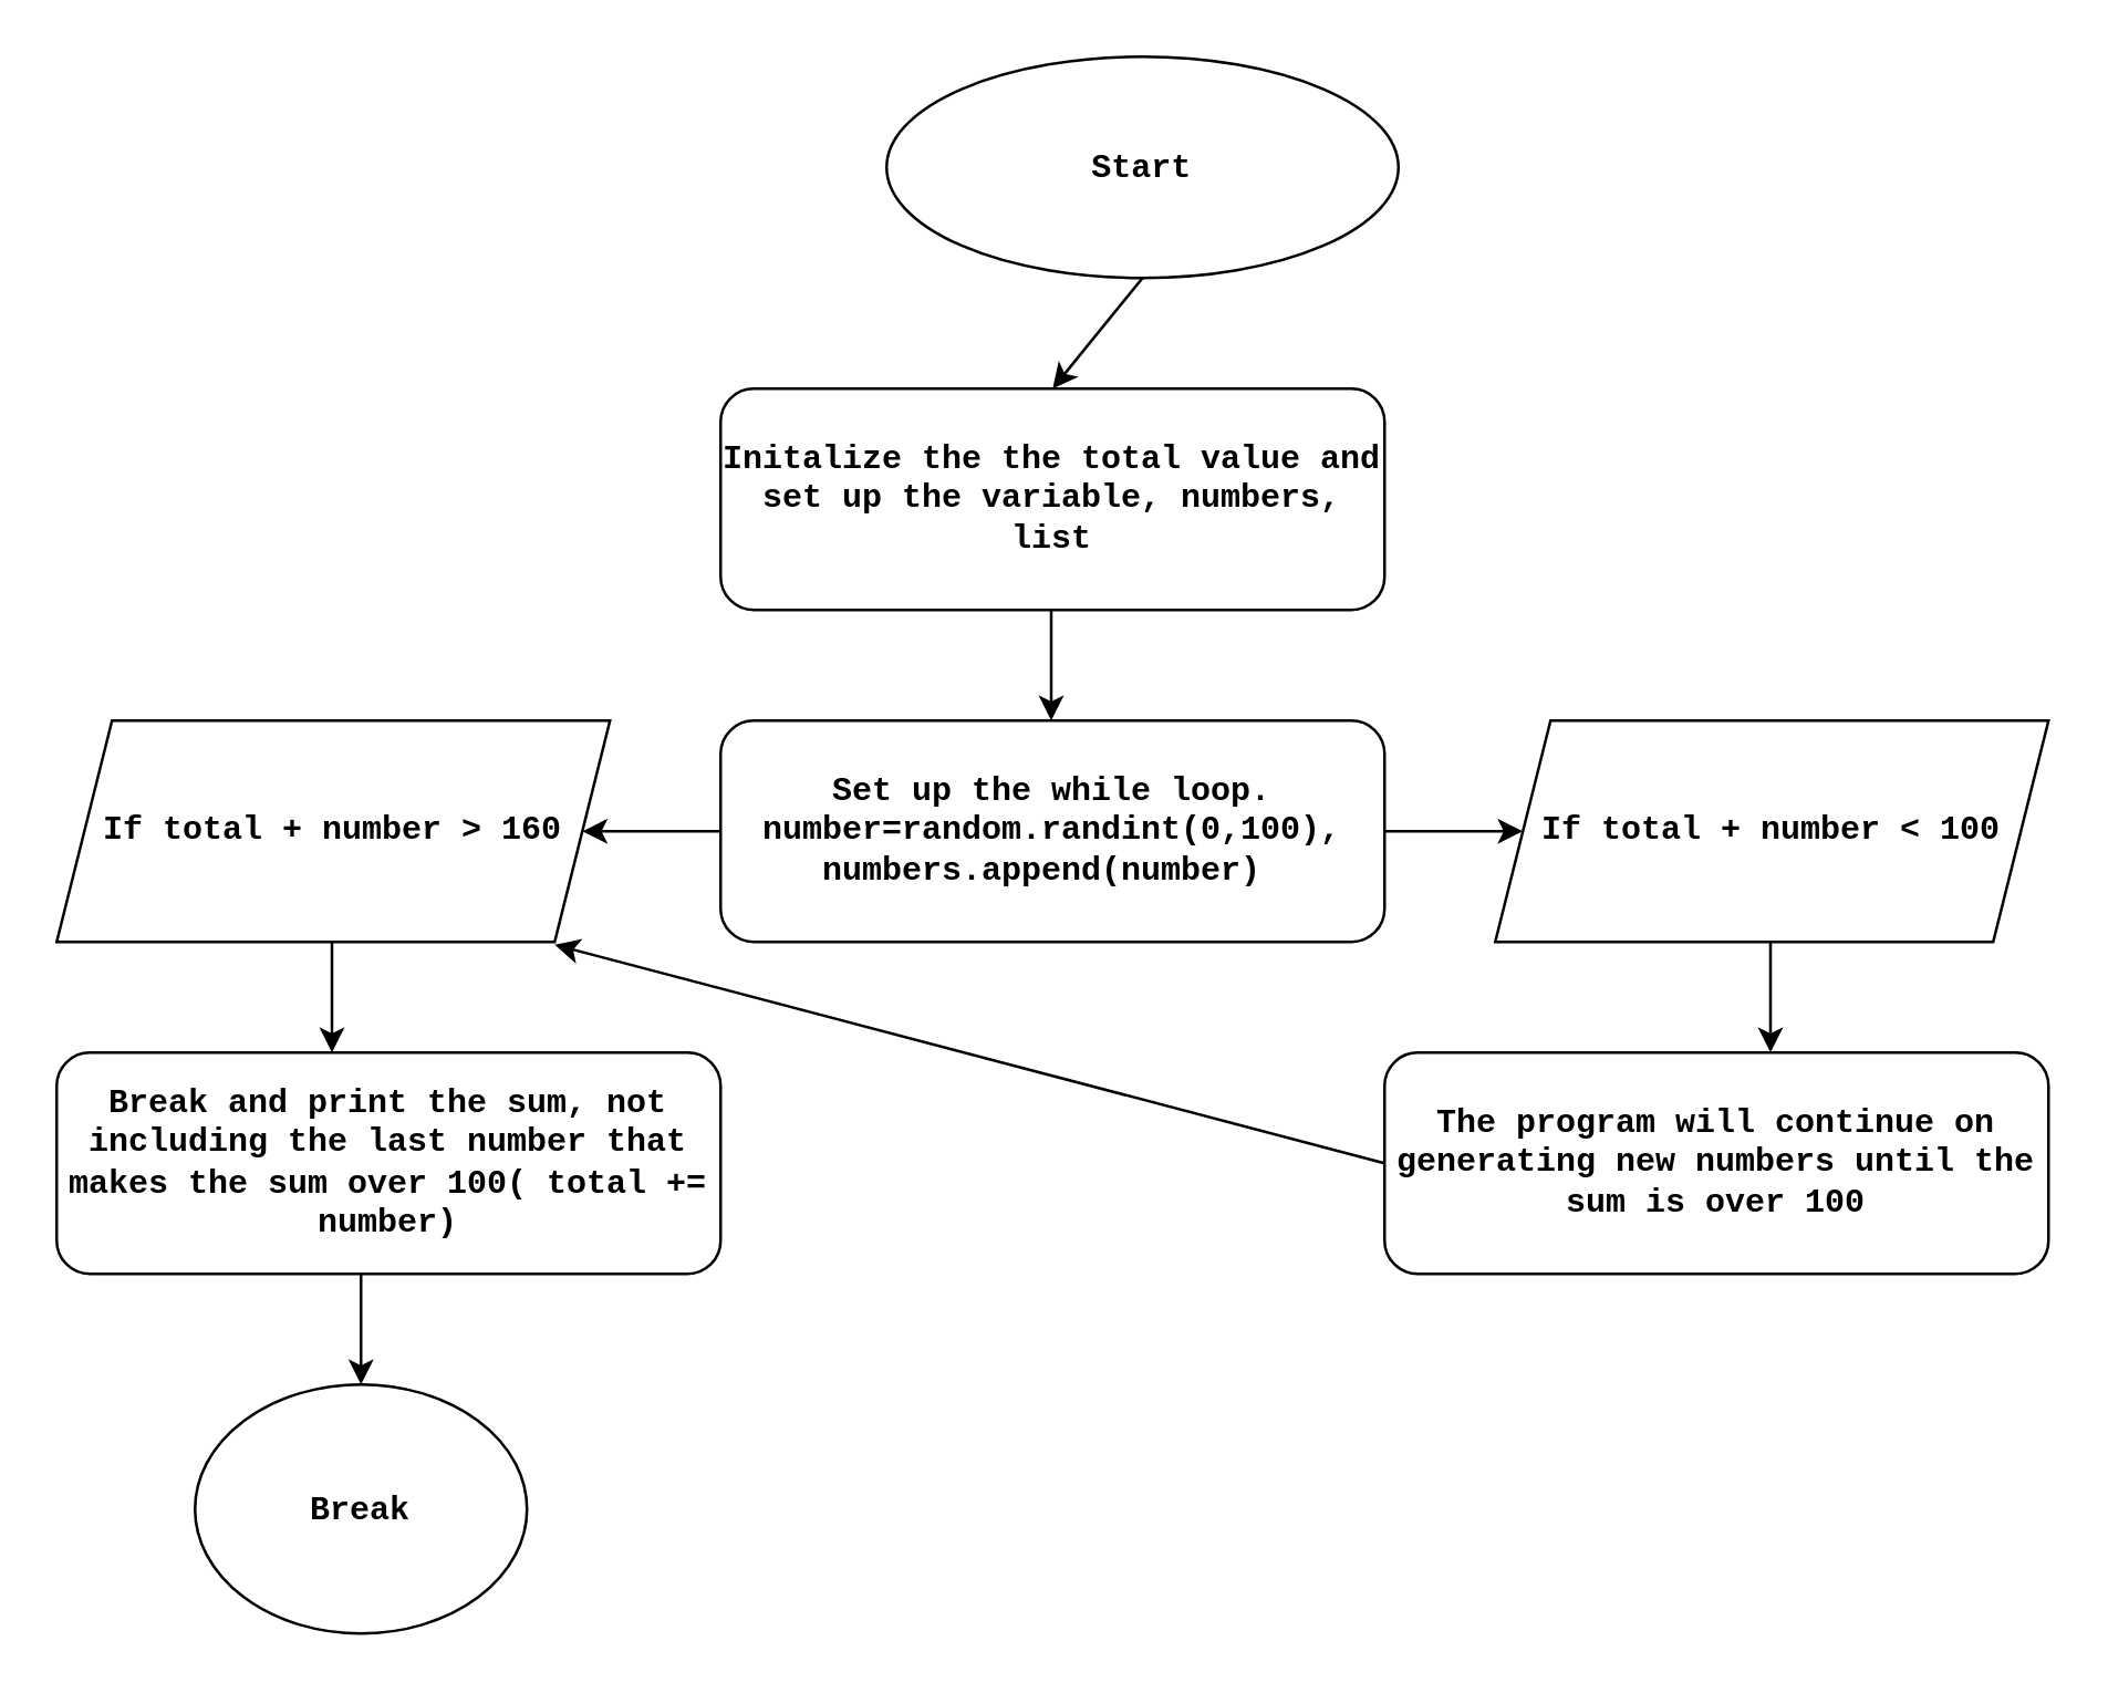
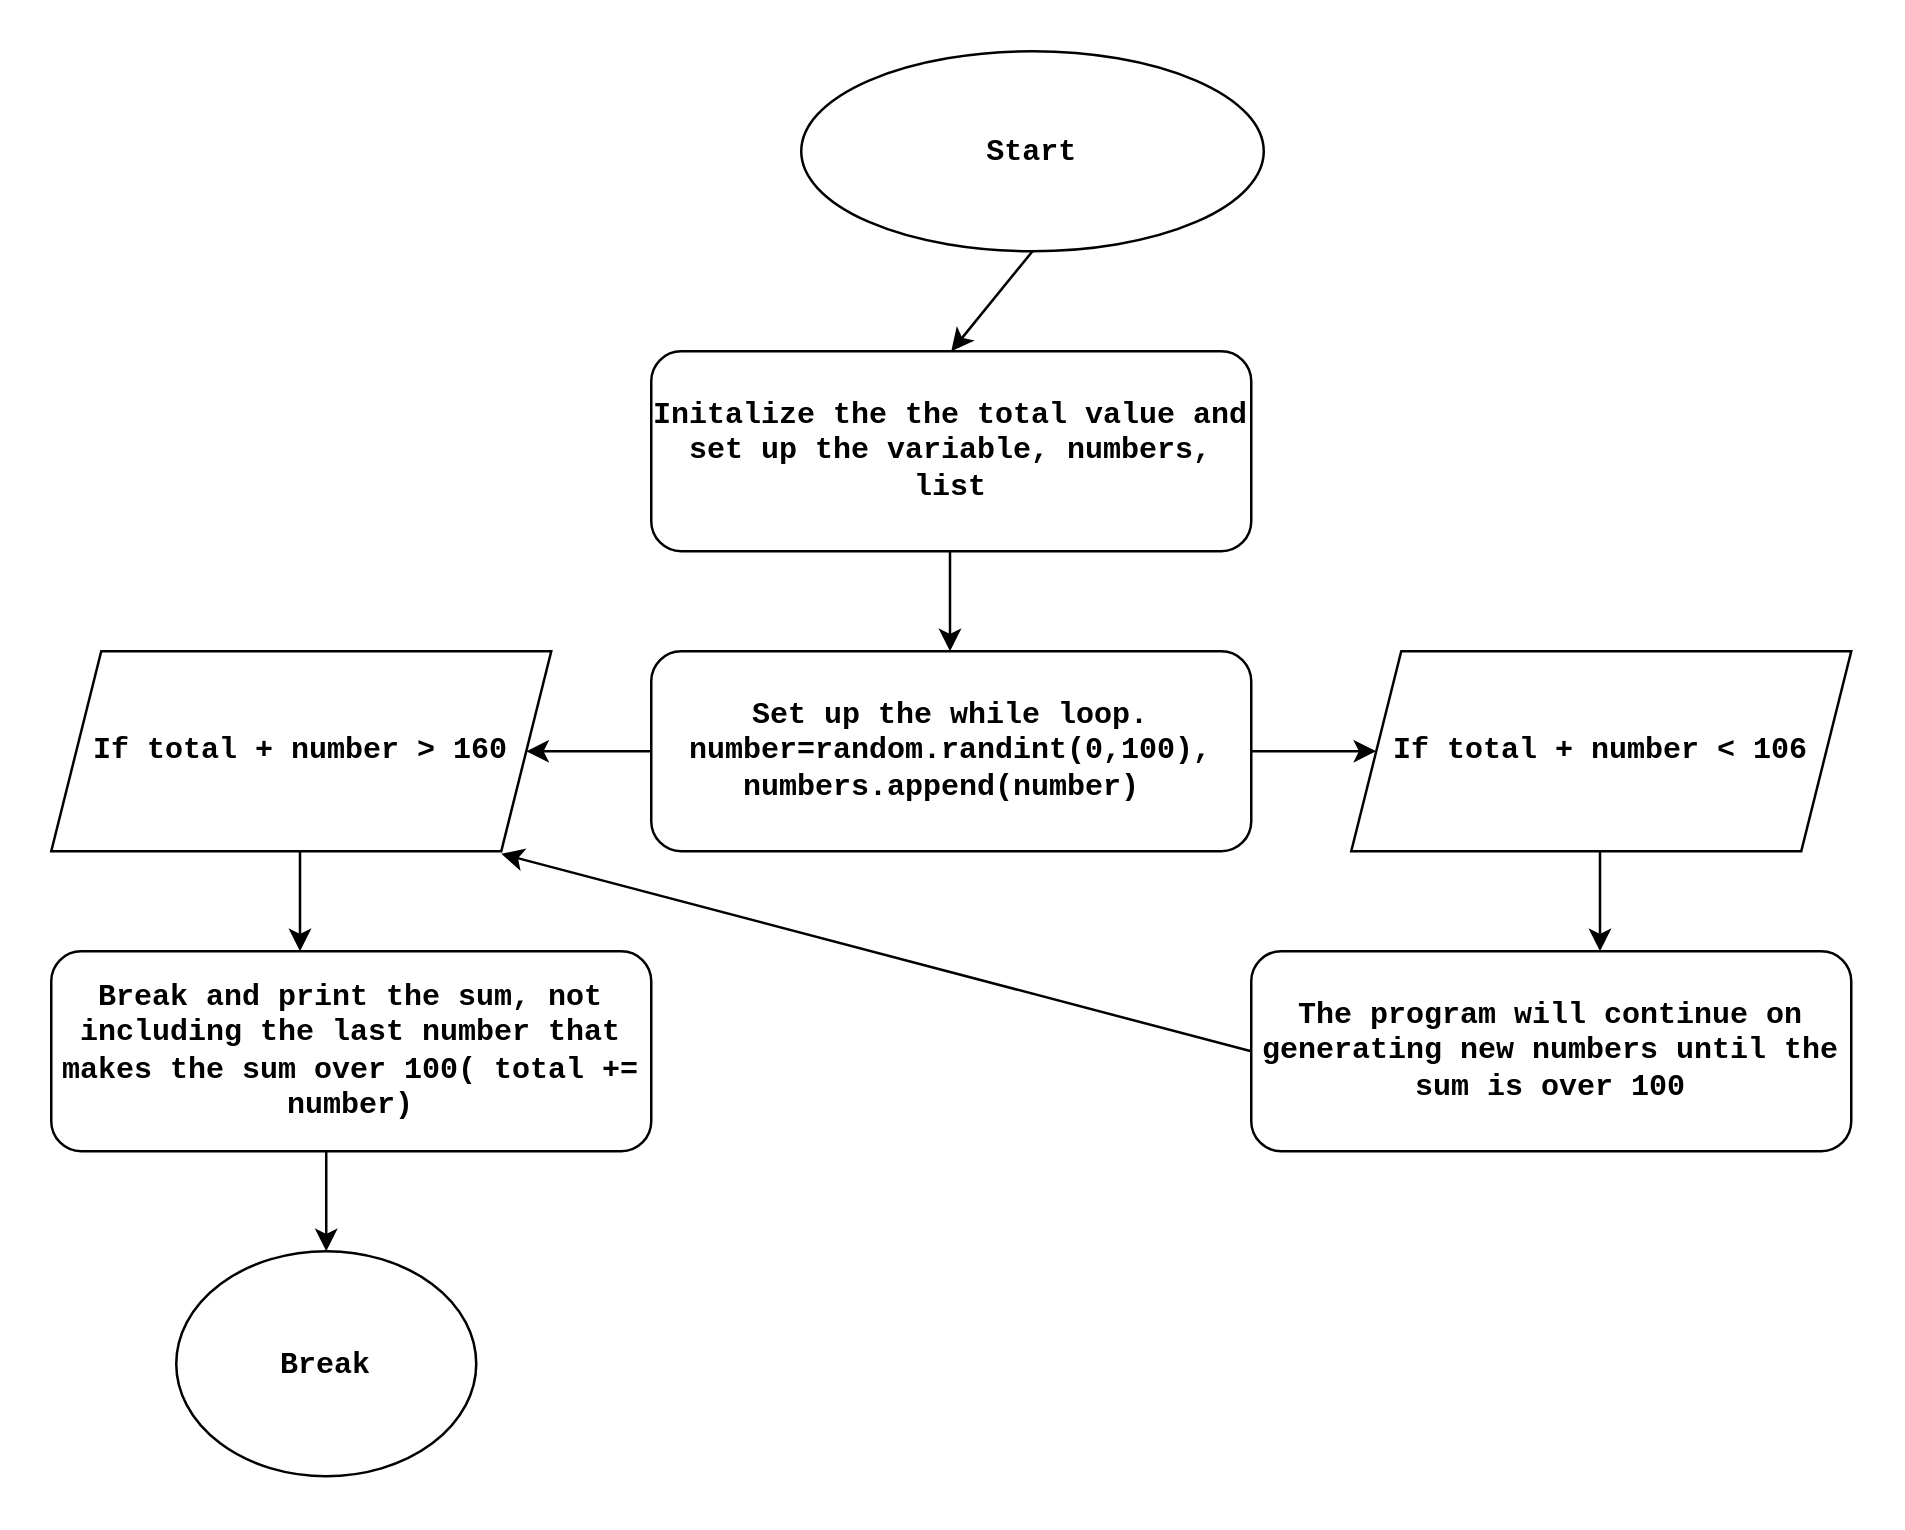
- <mxCell id="10" value="&lt;h4&gt;If total + number &amp;lt; 100&lt;/h4&gt;" style="shape=parallelogram;perimeter=parallelogramPerimeter;whiteSpace=wrap;html=1;fixedSize=1;fontFamily=Courier New;" vertex="1" parent="1"><mxGeometry x="540" y="260" width="200" height="80" as="geometry" /></mxCell>
+ <mxCell id="10" value="&lt;h4&gt;If total + number &amp;lt; 106&lt;/h4&gt;" style="shape=parallelogram;perimeter=parallelogramPerimeter;whiteSpace=wrap;html=1;fixedSize=1;fontFamily=Courier New;" vertex="1" parent="1"><mxGeometry x="540" y="260" width="200" height="80" as="geometry" /></mxCell>
